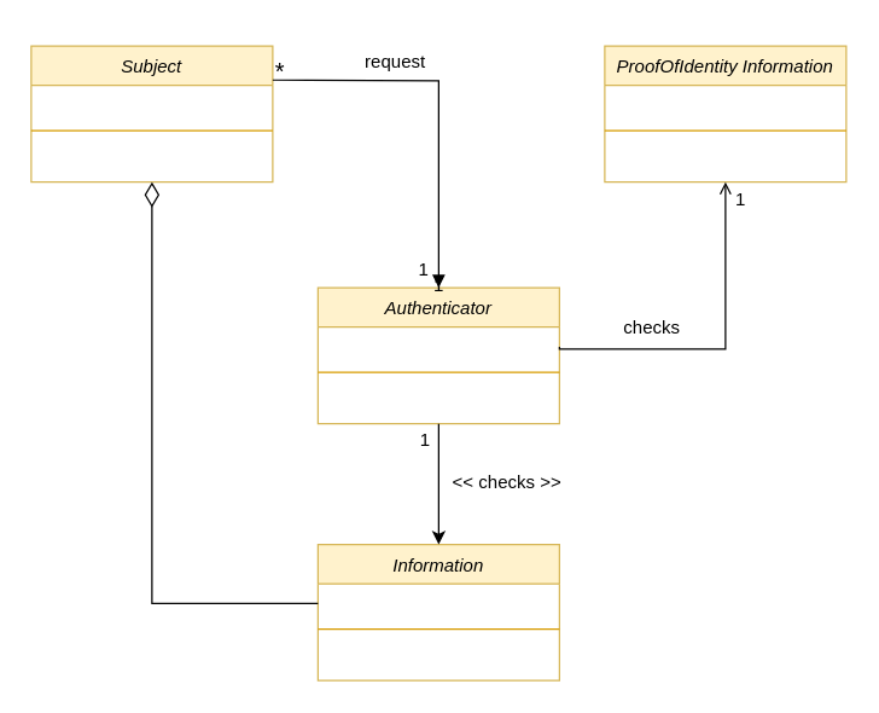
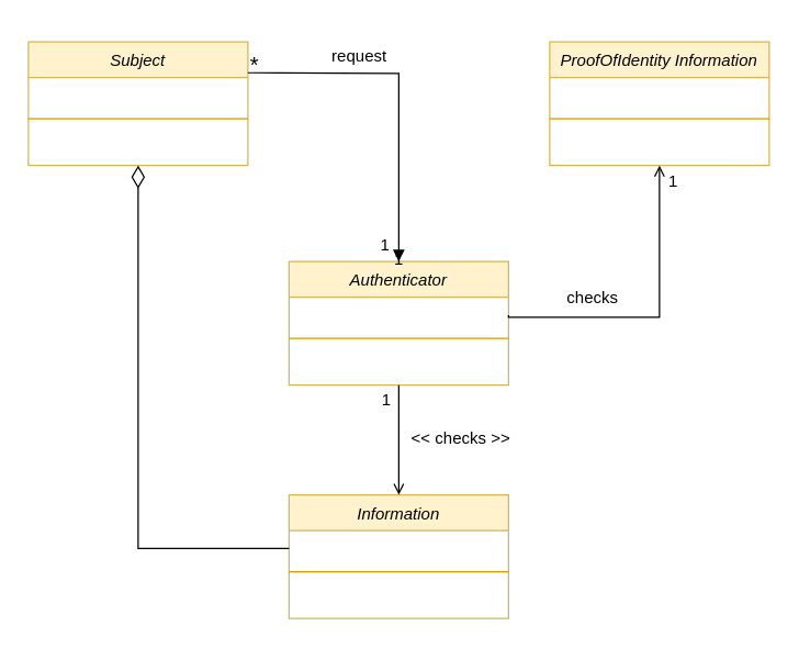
- <mxCell id="21" value="" style="endArrow=classic;shadow=0;strokeWidth=1;rounded=0;endFill=1;edgeStyle=elbowEdgeStyle;elbow=vertical;entryX=0.5;entryY=0;entryDx=0;entryDy=0;exitX=0.5;exitY=1;exitDx=0;exitDy=0;" edge="1" parent="1" source="11" target="14"><mxGeometry relative="1" as="geometry"><mxPoint x="190" y="62.5" as="sourcePoint" /><mxPoint x="300" y="200" as="targetPoint" /></mxGeometry></mxCell>
+ <mxCell id="21" value="" style="endArrow=open;shadow=0;strokeWidth=1;rounded=0;endFill=1;edgeStyle=elbowEdgeStyle;elbow=vertical;entryX=0.5;entryY=0;entryDx=0;entryDy=0;exitX=0.5;exitY=1;exitDx=0;exitDy=0;" edge="1" parent="1" source="11" target="14"><mxGeometry relative="1" as="geometry"><mxPoint x="190" y="62.5" as="sourcePoint" /><mxPoint x="300" y="200" as="targetPoint" /></mxGeometry></mxCell>
